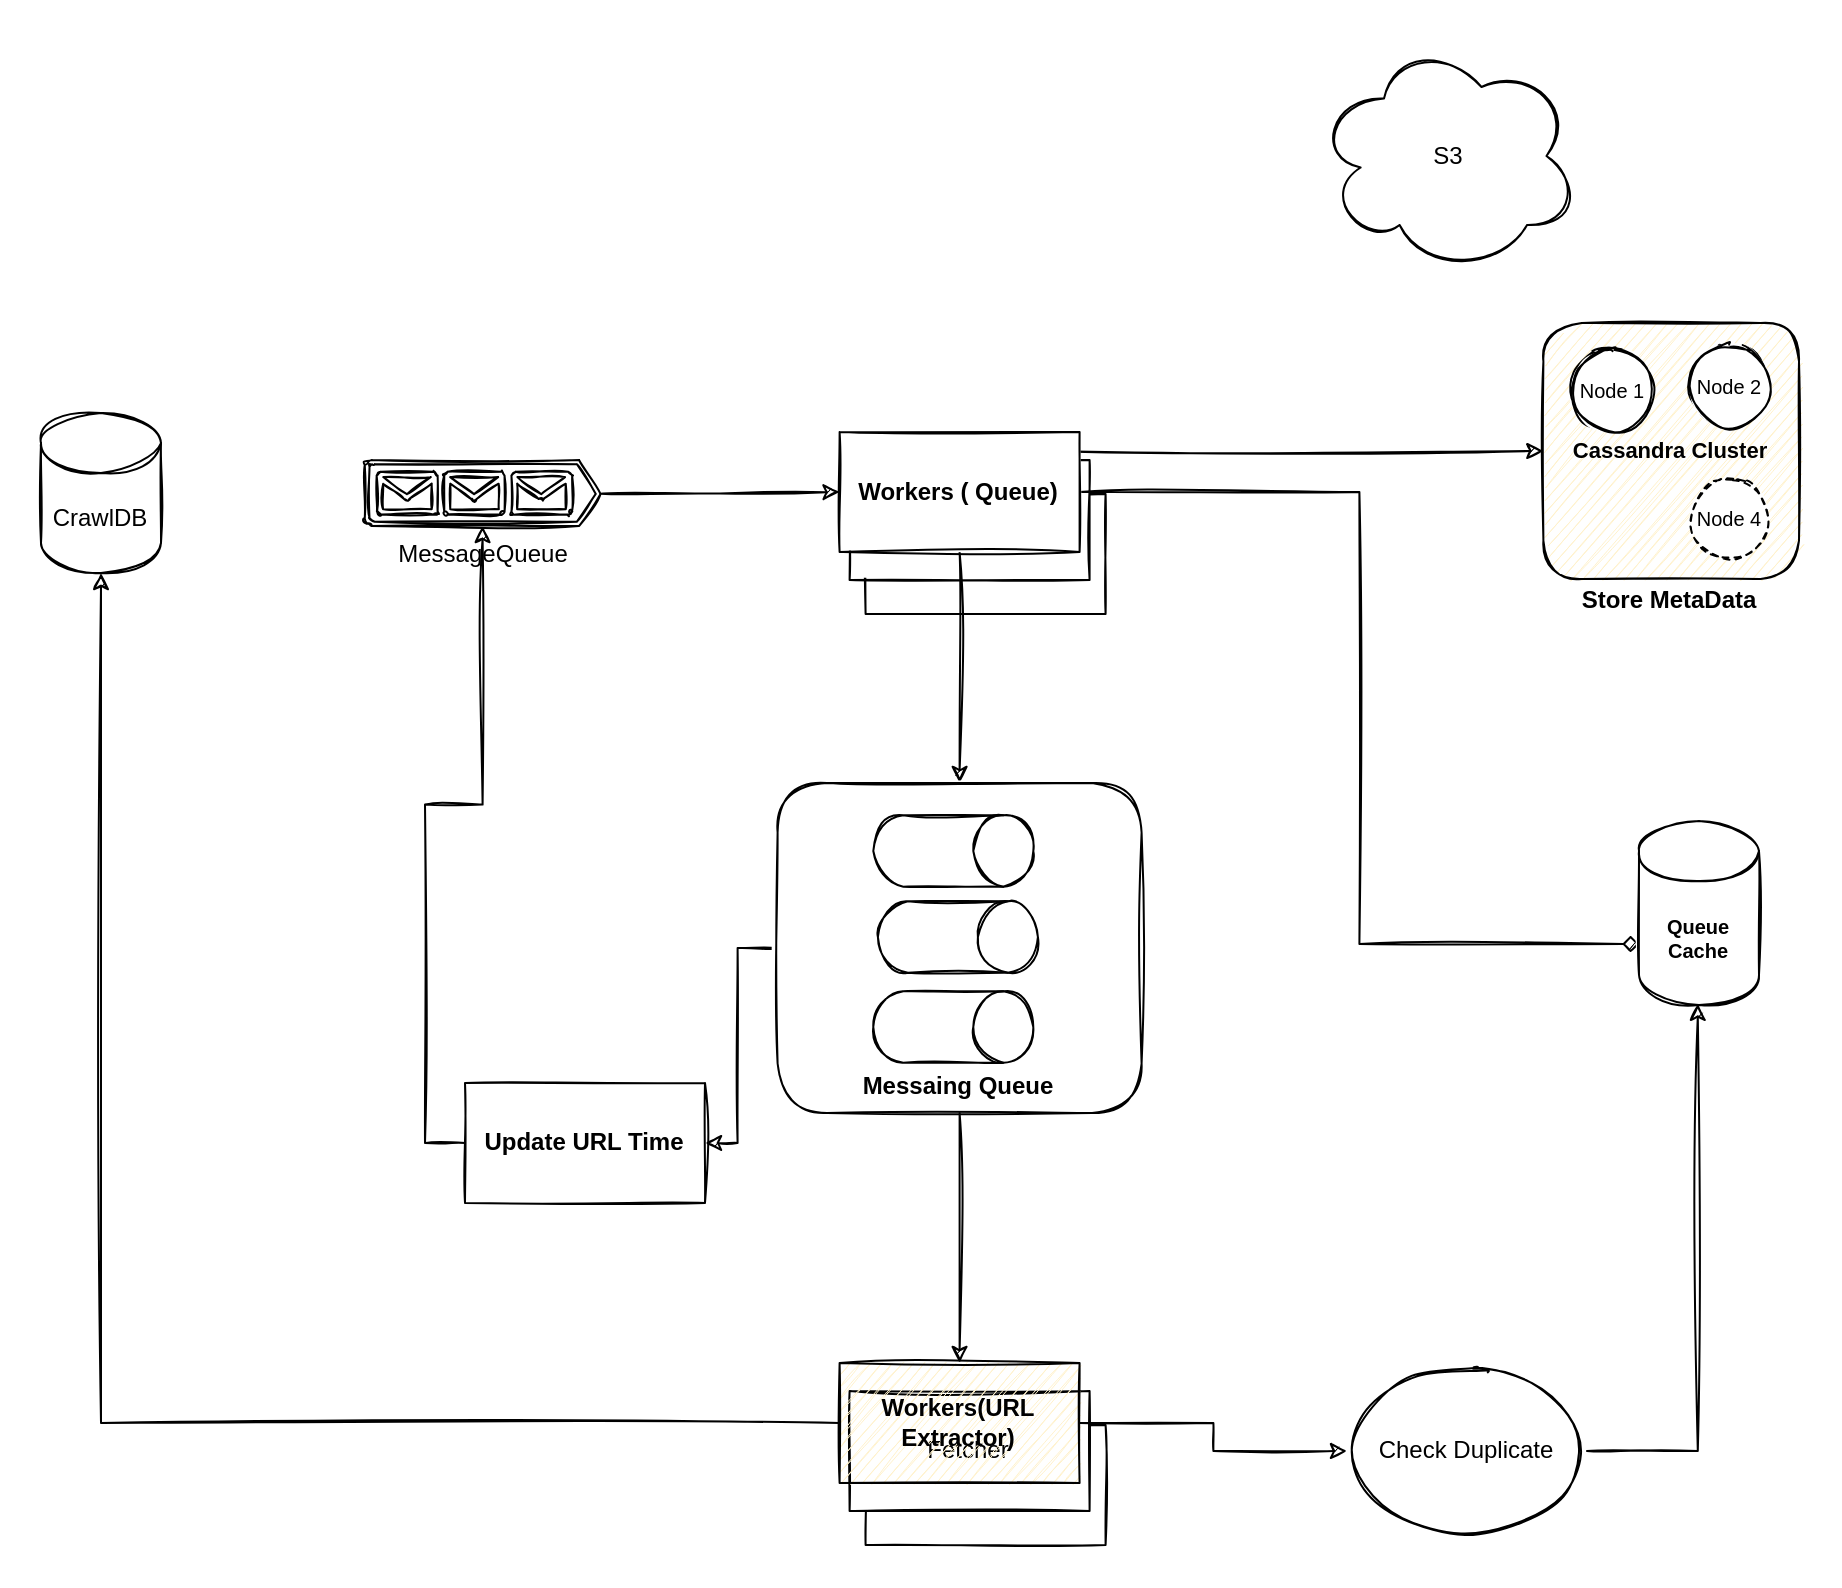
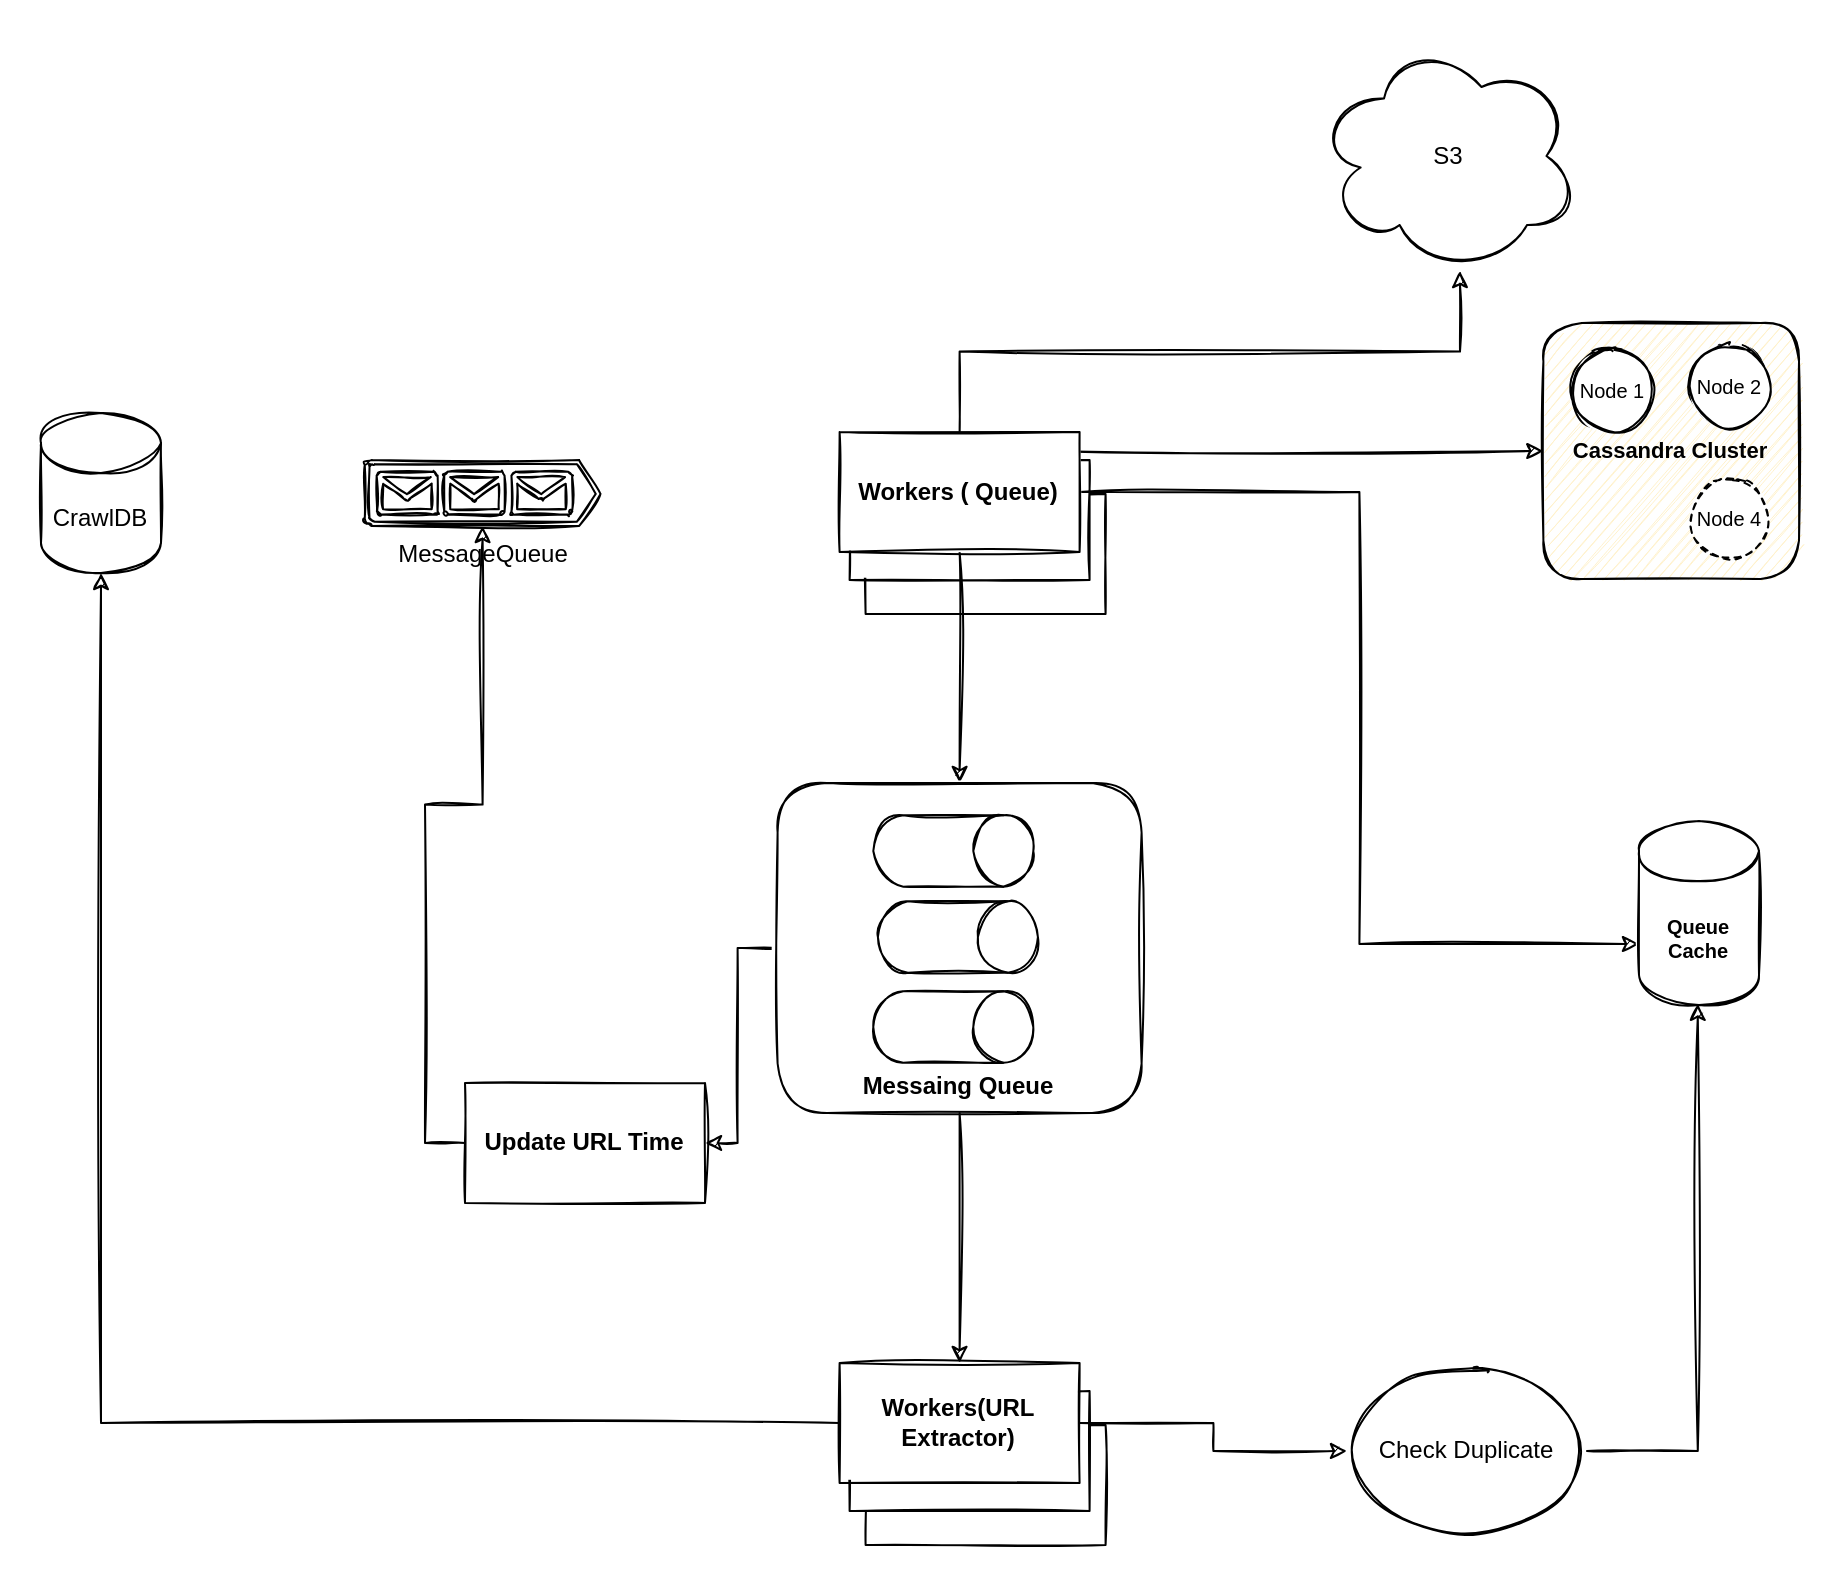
+ <mxCell id="11" style="edgeStyle=orthogonalEdgeStyle;rounded=0;sketch=1;orthogonalLoop=1;jettySize=auto;html=1;exitX=0.5;exitY=0;exitDx=0;exitDy=0;entryX=0.542;entryY=1;entryDx=0;entryDy=0;entryPerimeter=0;fontSize=12;" edge="1" parent="1" source="12" target="27"><mxGeometry relative="1" as="geometry" /></mxCell>
- <mxCell id="5" style="edgeStyle=orthogonalEdgeStyle;rounded=0;orthogonalLoop=1;jettySize=auto;html=1;exitX=1;exitY=0.51;exitDx=0;exitDy=0;exitPerimeter=0;entryX=0;entryY=0.5;entryDx=0;entryDy=0;sketch=1;" edge="1" parent="1" source="6" target="12"><mxGeometry relative="1" as="geometry" /></mxCell>
- <mxCell id="28" value="Store MetaData" style="text;html=1;strokeColor=none;fillColor=none;align=center;verticalAlign=middle;whiteSpace=wrap;rounded=0;sketch=1;fontSize=12;fontStyle=1" vertex="1" parent="1"><mxGeometry x="771.2" y="289.5" width="127" height="20" as="geometry" /></mxCell>
- <mxCell id="9" style="edgeStyle=orthogonalEdgeStyle;rounded=0;sketch=1;orthogonalLoop=1;jettySize=auto;html=1;exitX=1;exitY=0.5;exitDx=0;exitDy=0;entryX=0;entryY=0;entryDx=0;entryDy=61.5;entryPerimeter=0;fontSize=10;endArrow=diamond;" edge="1" parent="1" source="12" target="17"><mxGeometry relative="1" as="geometry" /></mxCell>
+ <mxCell id="9" style="edgeStyle=orthogonalEdgeStyle;rounded=0;sketch=1;orthogonalLoop=1;jettySize=auto;html=1;exitX=1;exitY=0.5;exitDx=0;exitDy=0;entryX=0;entryY=0;entryDx=0;entryDy=61.5;entryPerimeter=0;fontSize=10;" edge="1" parent="1" source="12" target="17"><mxGeometry relative="1" as="geometry" /></mxCell>
- <mxCell id="34" value="Workers(URL Extractor)" style="whiteSpace=wrap;html=1;sketch=1;fontStyle=1;fillColor=#fff2cc;" vertex="1" parent="1"><mxGeometry x="419.3" y="681" width="120" height="60" as="geometry" /></mxCell>
+ <mxCell id="34" value="Workers(URL Extractor)" style="whiteSpace=wrap;html=1;sketch=1;fontStyle=1" vertex="1" parent="1"><mxGeometry x="419.3" y="681" width="120" height="60" as="geometry" /></mxCell>
